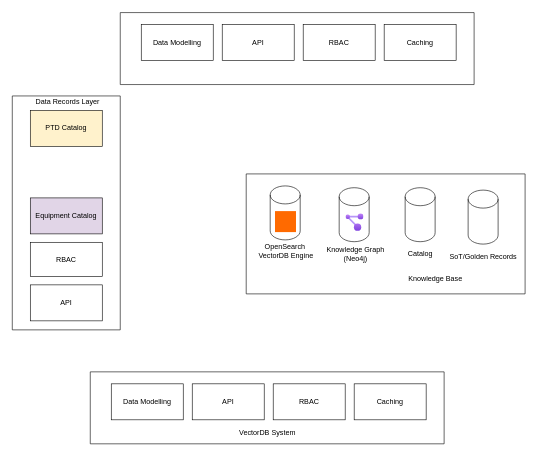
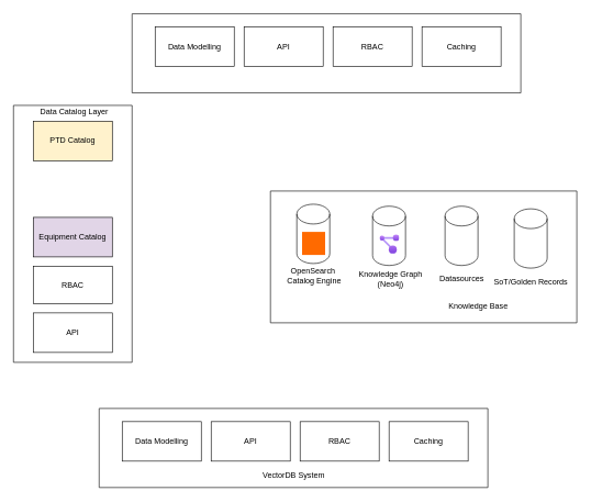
- <mxCell id="9" value="Data Records Layer" style="text;html=1;align=center;verticalAlign=middle;resizable=0;points=[];autosize=1;strokeColor=none;fillColor=none;" vertex="1" parent="8"><mxGeometry x="27" y="-5" width="130" height="30" as="geometry" /></mxCell>
+ <mxCell id="9" value="Data Catalog Layer" style="text;html=1;align=center;verticalAlign=middle;resizable=0;points=[];autosize=1;strokeColor=none;fillColor=none;" vertex="1" parent="8"><mxGeometry x="27" y="-5" width="130" height="30" as="geometry" /></mxCell>
- <mxCell id="26" value="OpenSearch&amp;nbsp;&lt;div&gt;VectorDB Engine&lt;/div&gt;" style="text;html=1;align=center;verticalAlign=middle;resizable=0;points=[];autosize=1;strokeColor=none;fillColor=none;" vertex="1" parent="1"><mxGeometry x="420.5" y="398" width="110" height="40" as="geometry" /></mxCell>
+ <mxCell id="26" value="OpenSearch&amp;nbsp;&lt;div&gt;Catalog Engine&lt;/div&gt;" style="text;html=1;align=center;verticalAlign=middle;resizable=0;points=[];autosize=1;strokeColor=none;fillColor=none;" vertex="1" parent="1"><mxGeometry x="420.5" y="398" width="110" height="40" as="geometry" /></mxCell>
- <mxCell id="19" value="Catalog" style="text;html=1;align=center;verticalAlign=middle;resizable=0;points=[];autosize=1;strokeColor=none;fillColor=none;" vertex="1" parent="16"><mxGeometry y="96" width="90" height="30" as="geometry" /></mxCell>
+ <mxCell id="19" value="Datasources" style="text;html=1;align=center;verticalAlign=middle;resizable=0;points=[];autosize=1;strokeColor=none;fillColor=none;" vertex="1" parent="16"><mxGeometry y="96" width="90" height="30" as="geometry" /></mxCell>
